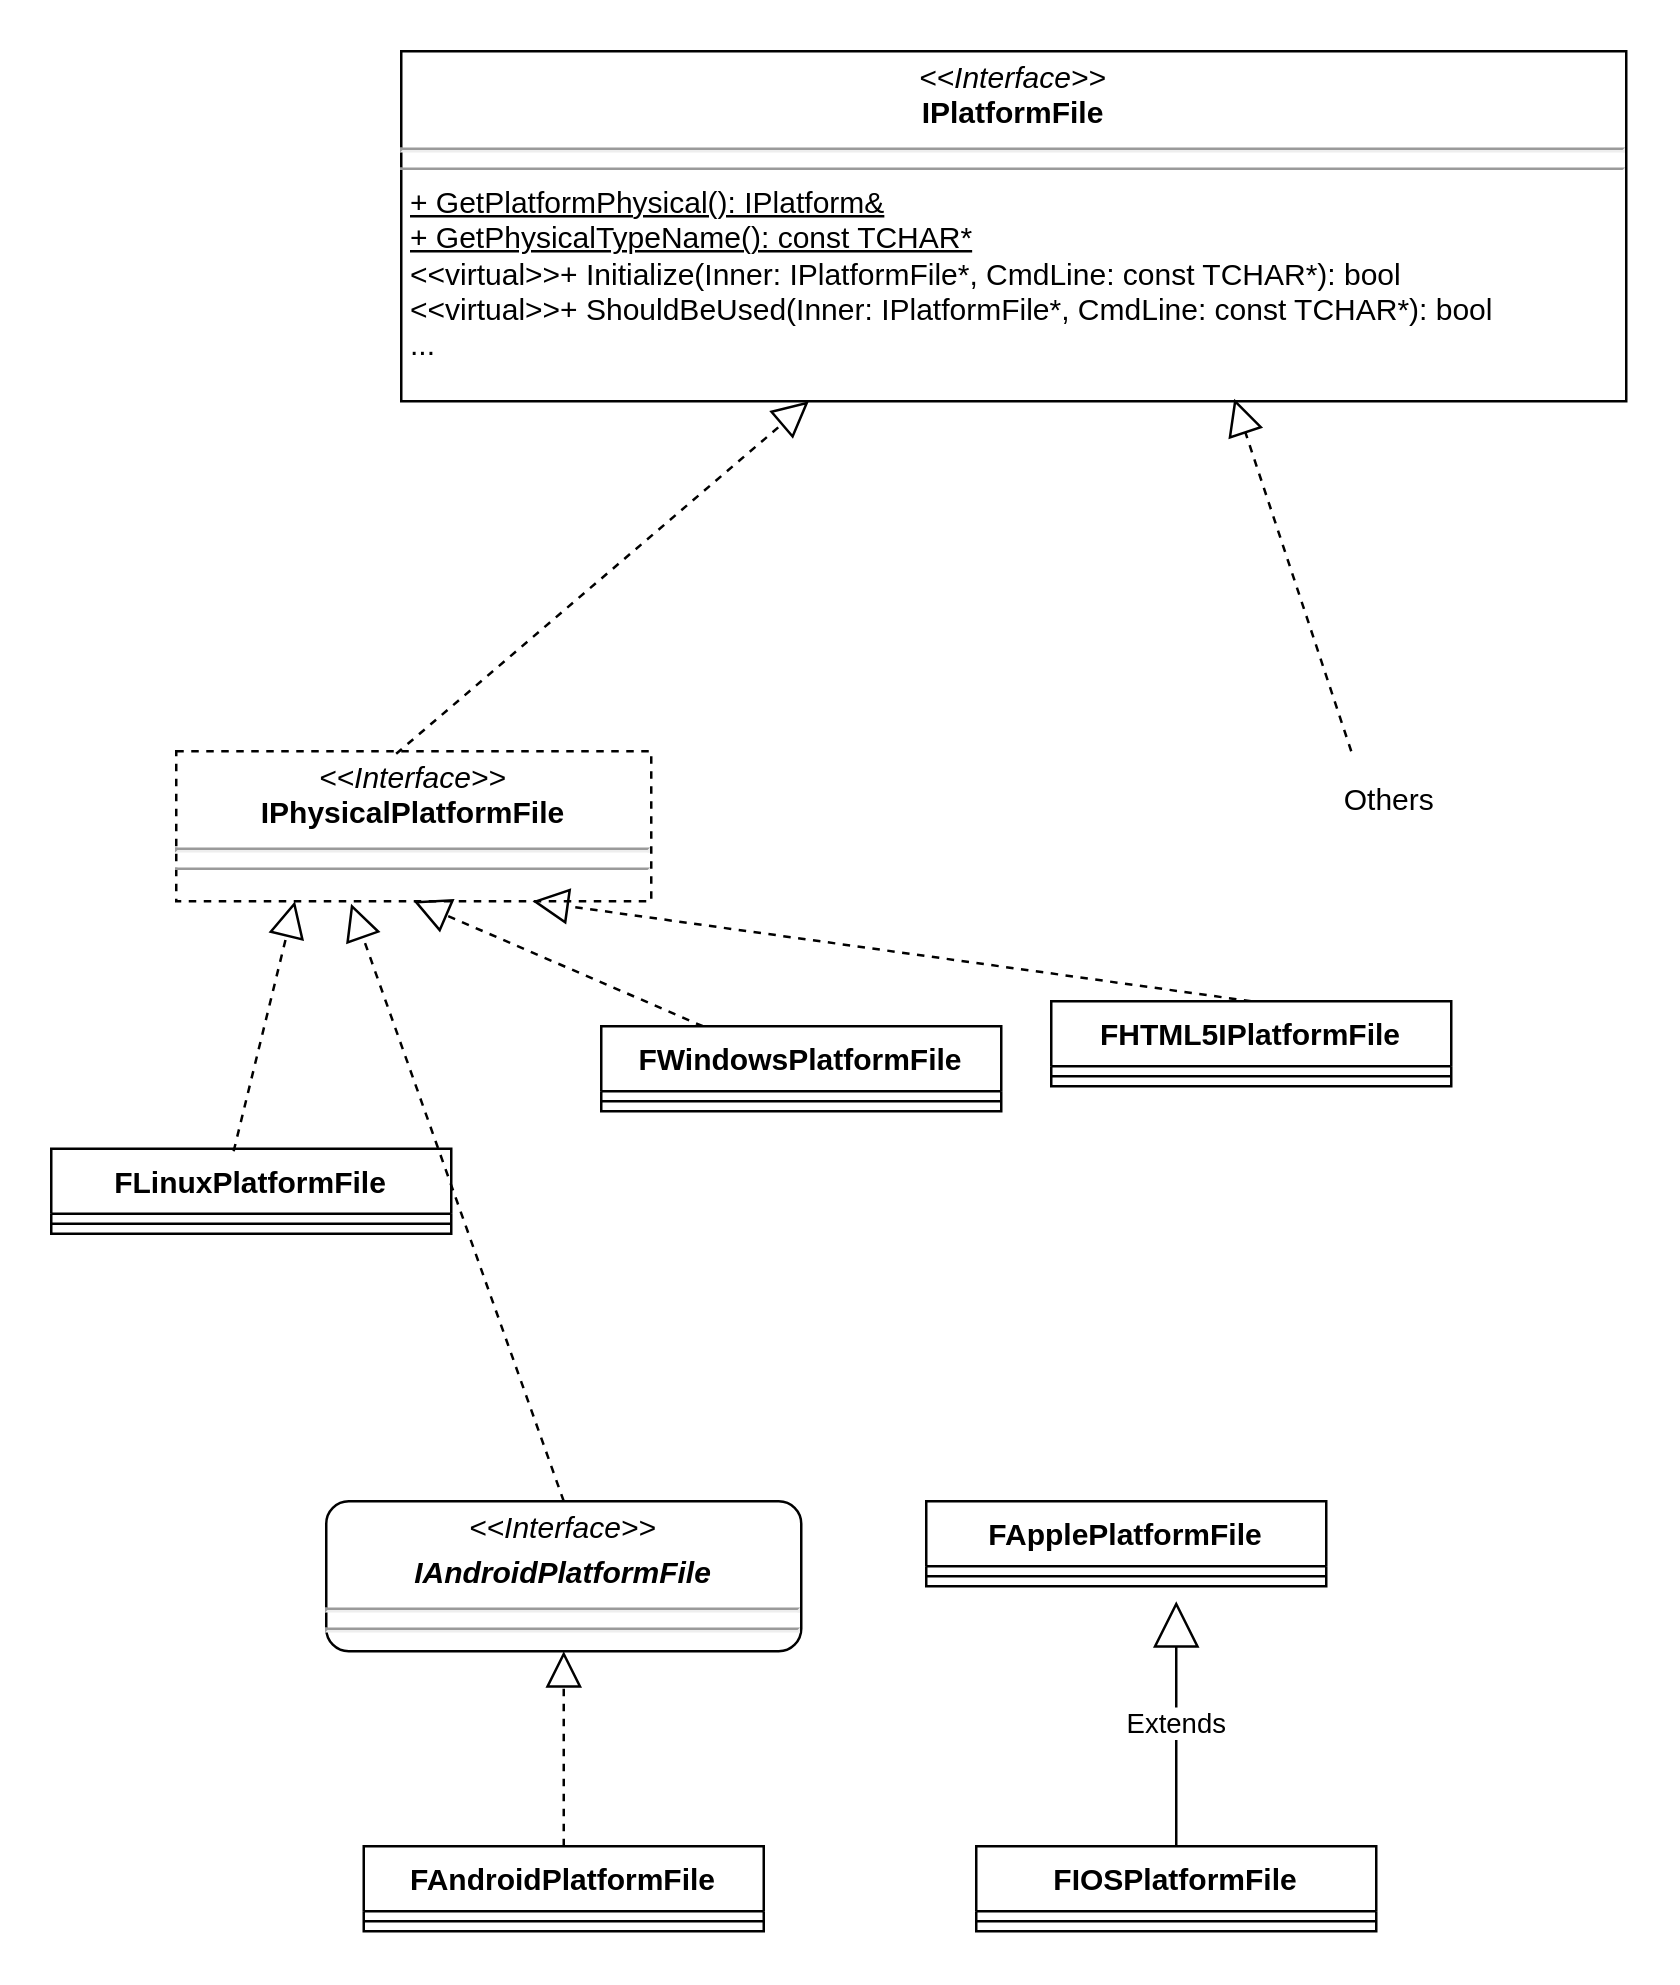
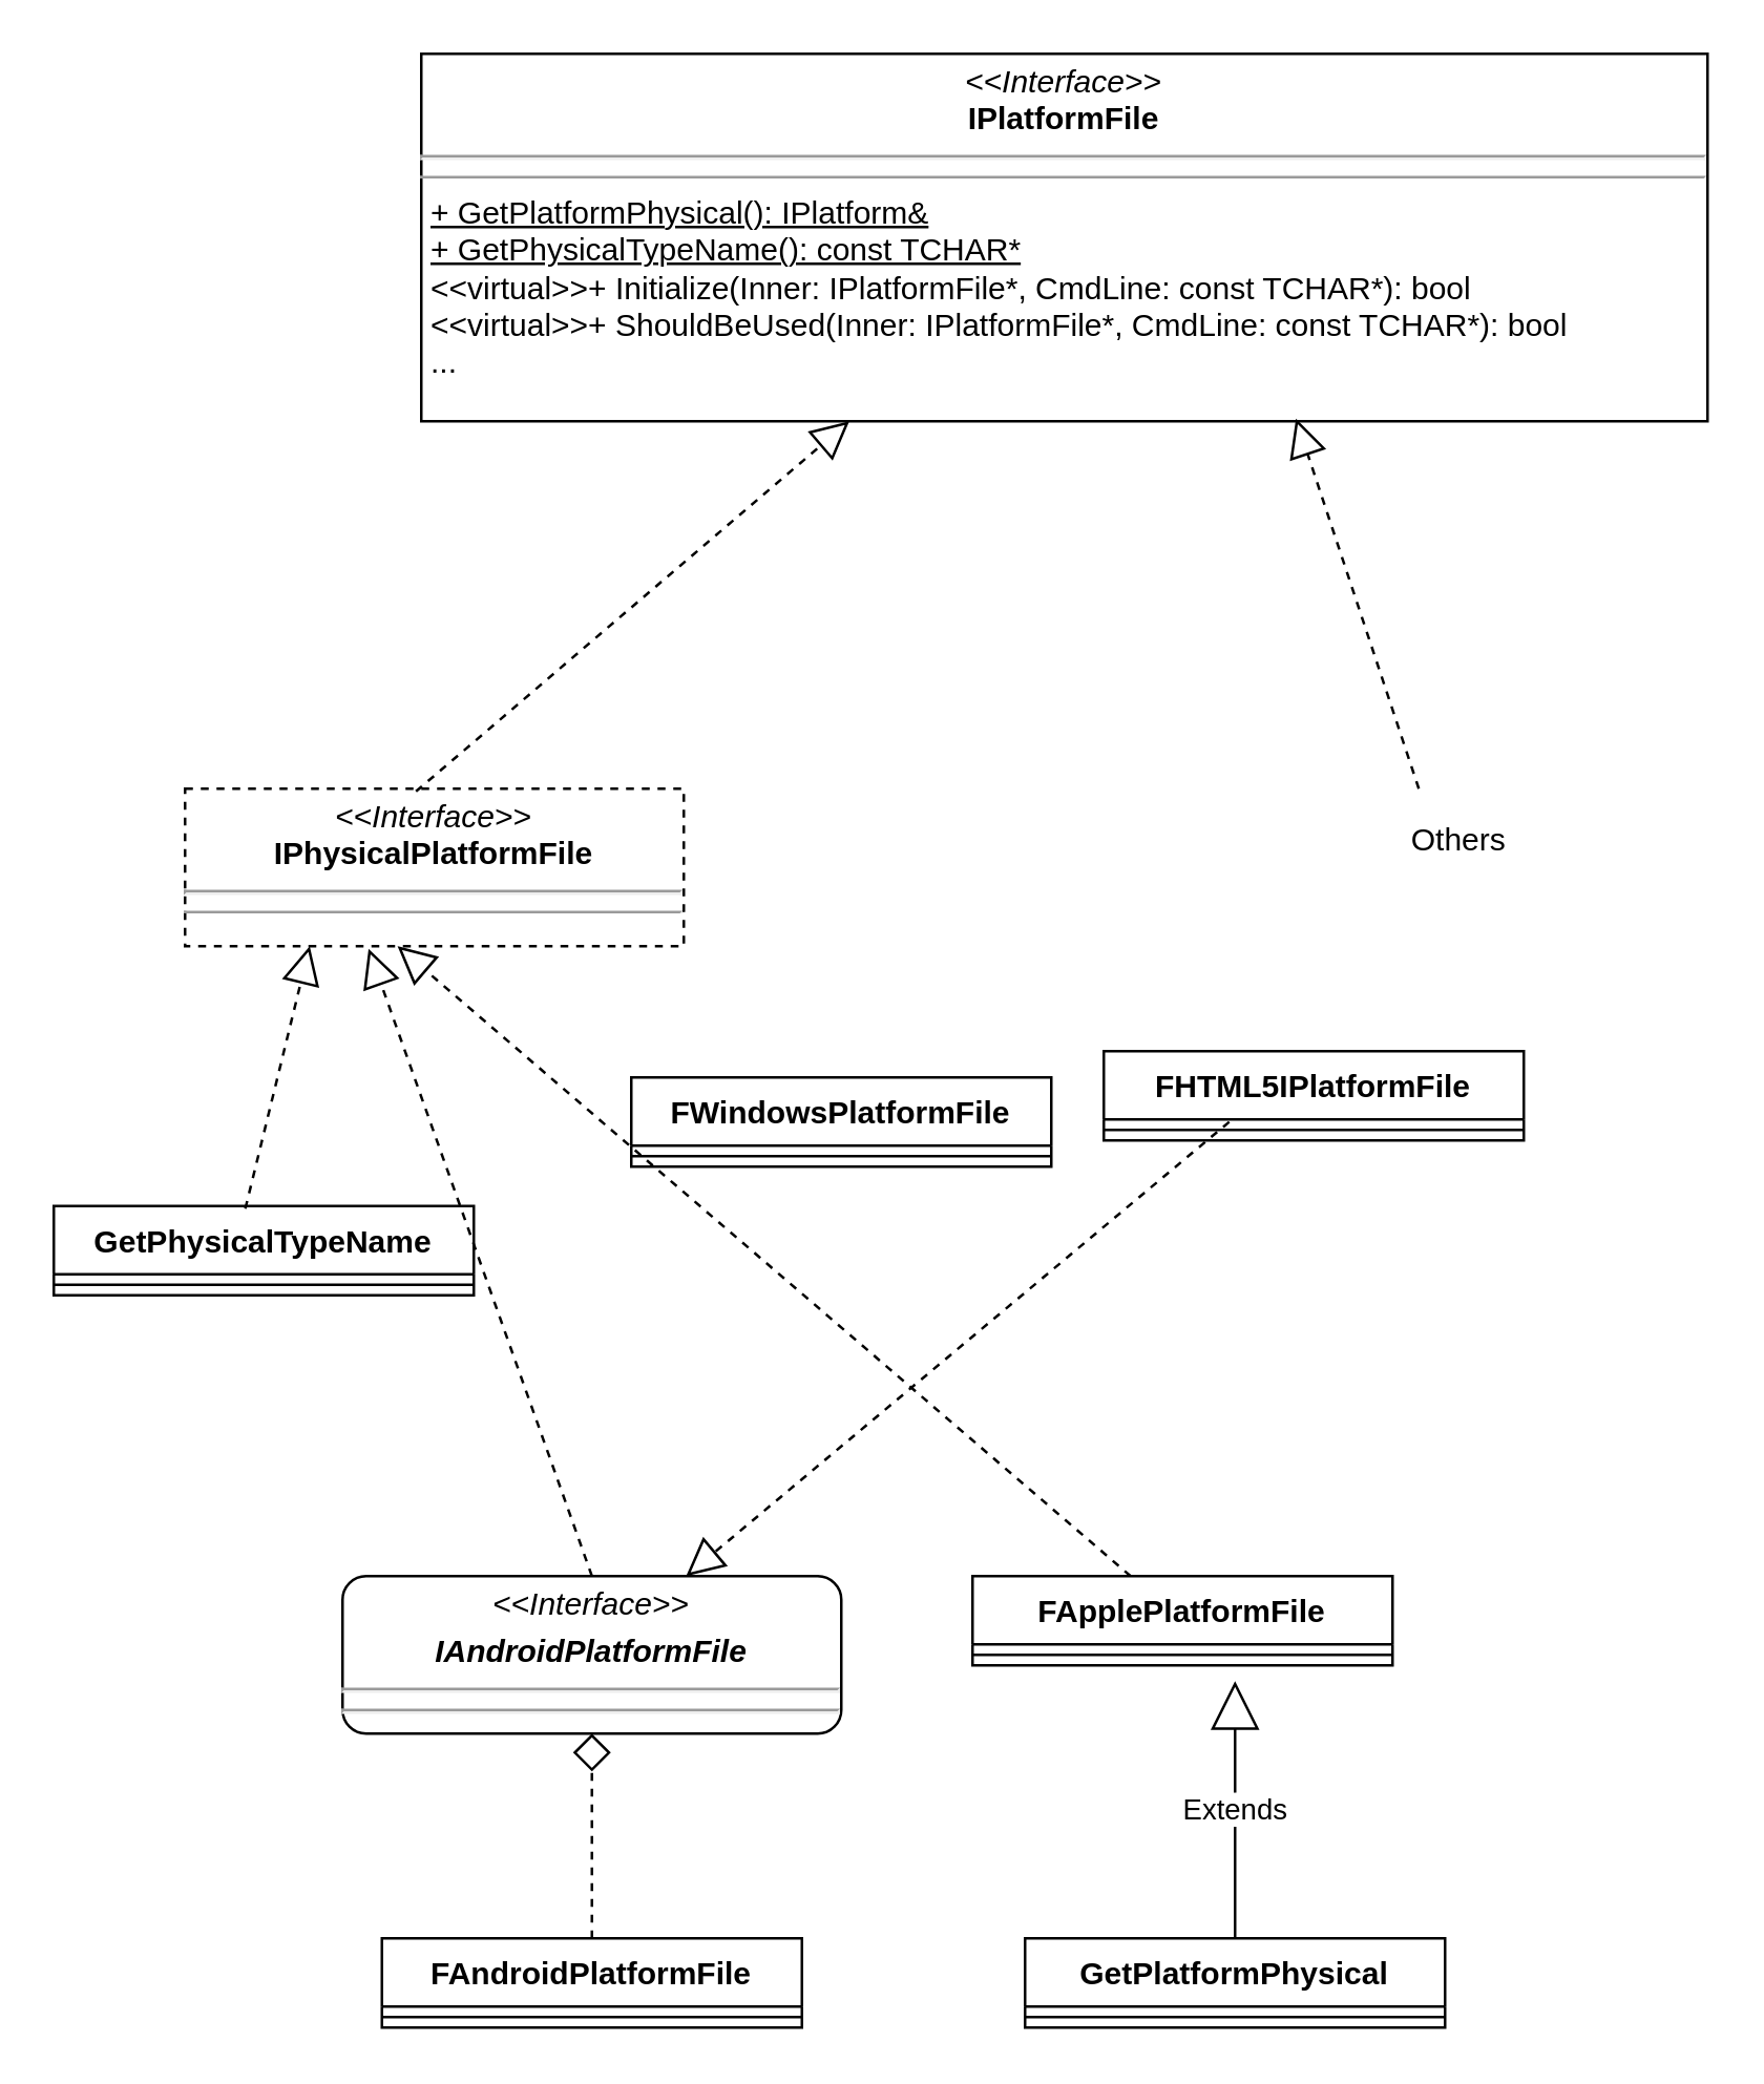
- <mxCell id="8" value="" style="endArrow=block;dashed=1;endFill=0;endSize=12;html=1;exitX=0.5;exitY=0;exitDx=0;exitDy=0;entryX=0.75;entryY=1;entryDx=0;entryDy=0;" edge="1" parent="1" source="12" target="3"><mxGeometry width="160" relative="1" as="geometry"><mxPoint x="457.73" y="459.996" as="sourcePoint" /><mxPoint x="482.27" y="360.01" as="targetPoint" /></mxGeometry></mxCell>
+ <mxCell id="8" value="" style="endArrow=block;dashed=1;endFill=0;endSize=12;html=1;exitX=0.5;exitY=0;exitDx=0;exitDy=0;" edge="1" parent="1" source="12" target="10"><mxGeometry width="160" relative="1" as="geometry"><mxPoint x="457.73" y="459.996" as="sourcePoint" /><mxPoint x="482.27" y="360.01" as="targetPoint" /></mxGeometry></mxCell>
- <mxCell id="9" value="" style="endArrow=block;dashed=1;endFill=0;endSize=12;html=1;entryX=0.5;entryY=1;entryDx=0;entryDy=0;" edge="1" parent="1" source="14" target="3"><mxGeometry width="160" relative="1" as="geometry"><mxPoint x="290" y="459.996" as="sourcePoint" /><mxPoint x="314.54" y="360.01" as="targetPoint" /></mxGeometry></mxCell>
- <mxCell id="5" value="FLinuxPlatformFile" style="swimlane;fontStyle=1;align=center;verticalAlign=top;childLayout=stackLayout;horizontal=1;startSize=26;horizontalStack=0;resizeParent=1;resizeParentMax=0;resizeLast=0;collapsible=1;marginBottom=0;" vertex="1" parent="1"><mxGeometry x="20" y="459" width="160" height="34" as="geometry" /></mxCell>
+ <mxCell id="5" value="GetPhysicalTypeName" style="swimlane;fontStyle=1;align=center;verticalAlign=top;childLayout=stackLayout;horizontal=1;startSize=26;horizontalStack=0;resizeParent=1;resizeParentMax=0;resizeLast=0;collapsible=1;marginBottom=0;" vertex="1" parent="1"><mxGeometry x="20" y="459" width="160" height="34" as="geometry" /></mxCell>
+ <mxCell id="16" value="" style="endArrow=block;dashed=1;endFill=0;endSize=12;html=1;entryX=0.426;entryY=1;entryDx=0;entryDy=0;entryPerimeter=0;" edge="1" parent="1" source="17" target="3"><mxGeometry width="160" relative="1" as="geometry"><mxPoint x="412.327" y="600" as="sourcePoint" /><mxPoint x="149.92" y="371.02" as="targetPoint" /><Array as="points" /></mxGeometry></mxCell>
- <mxCell id="21" value="" style="endArrow=block;dashed=1;endFill=0;endSize=12;html=1;exitX=0.5;exitY=0;exitDx=0;exitDy=0;" edge="1" parent="1" source="19" target="10"><mxGeometry width="160" relative="1" as="geometry"><mxPoint x="350" y="610" as="sourcePoint" /><mxPoint x="510" y="610" as="targetPoint" /></mxGeometry></mxCell>
+ <mxCell id="21" value="" style="endArrow=diamond;dashed=1;endFill=0;endSize=12;html=1;exitX=0.5;exitY=0;exitDx=0;exitDy=0;" edge="1" parent="1" source="19" target="10"><mxGeometry width="160" relative="1" as="geometry"><mxPoint x="350" y="610" as="sourcePoint" /><mxPoint x="510" y="610" as="targetPoint" /></mxGeometry></mxCell>
- <mxCell id="23" value="FIOSPlatformFile" style="swimlane;fontStyle=1;align=center;verticalAlign=top;childLayout=stackLayout;horizontal=1;startSize=26;horizontalStack=0;resizeParent=1;resizeParentMax=0;resizeLast=0;collapsible=1;marginBottom=0;" vertex="1" parent="1"><mxGeometry x="390" y="738" width="160" height="34" as="geometry" /></mxCell>
+ <mxCell id="23" value="GetPlatformPhysical" style="swimlane;fontStyle=1;align=center;verticalAlign=top;childLayout=stackLayout;horizontal=1;startSize=26;horizontalStack=0;resizeParent=1;resizeParentMax=0;resizeLast=0;collapsible=1;marginBottom=0;" vertex="1" parent="1"><mxGeometry x="390" y="738" width="160" height="34" as="geometry" /></mxCell>
